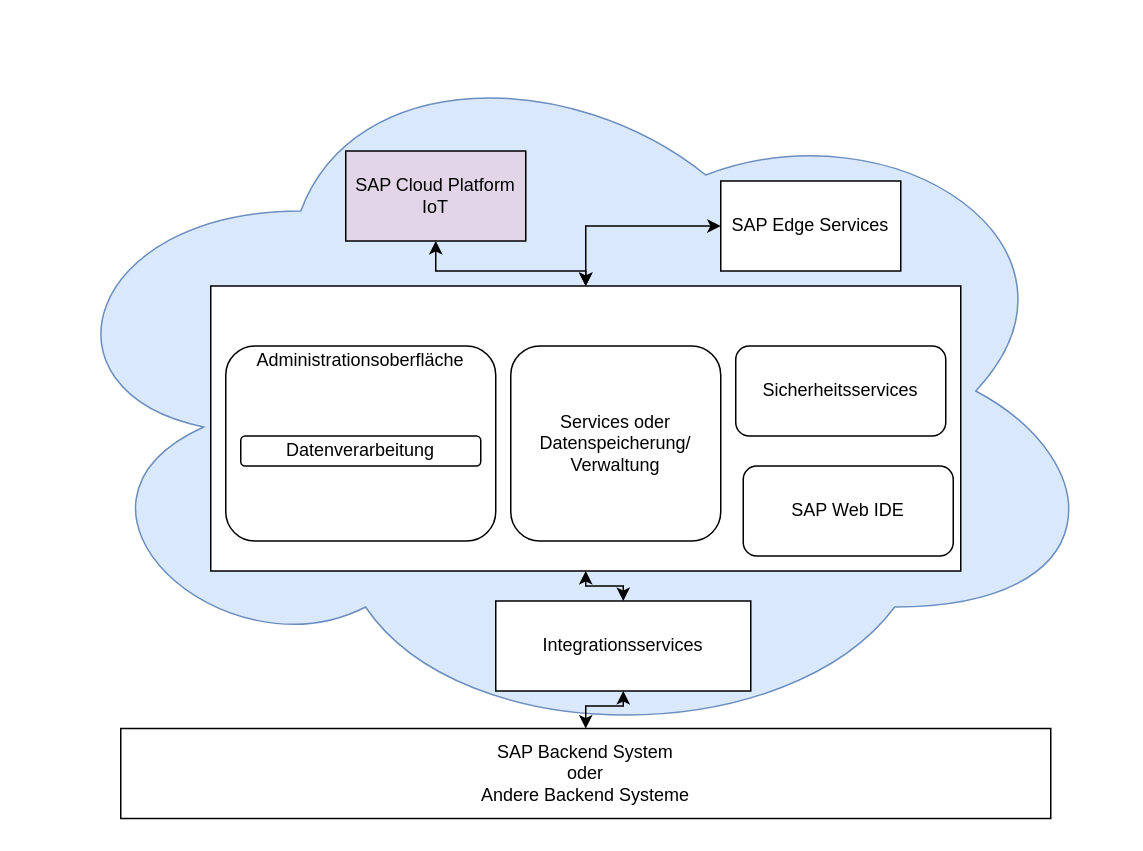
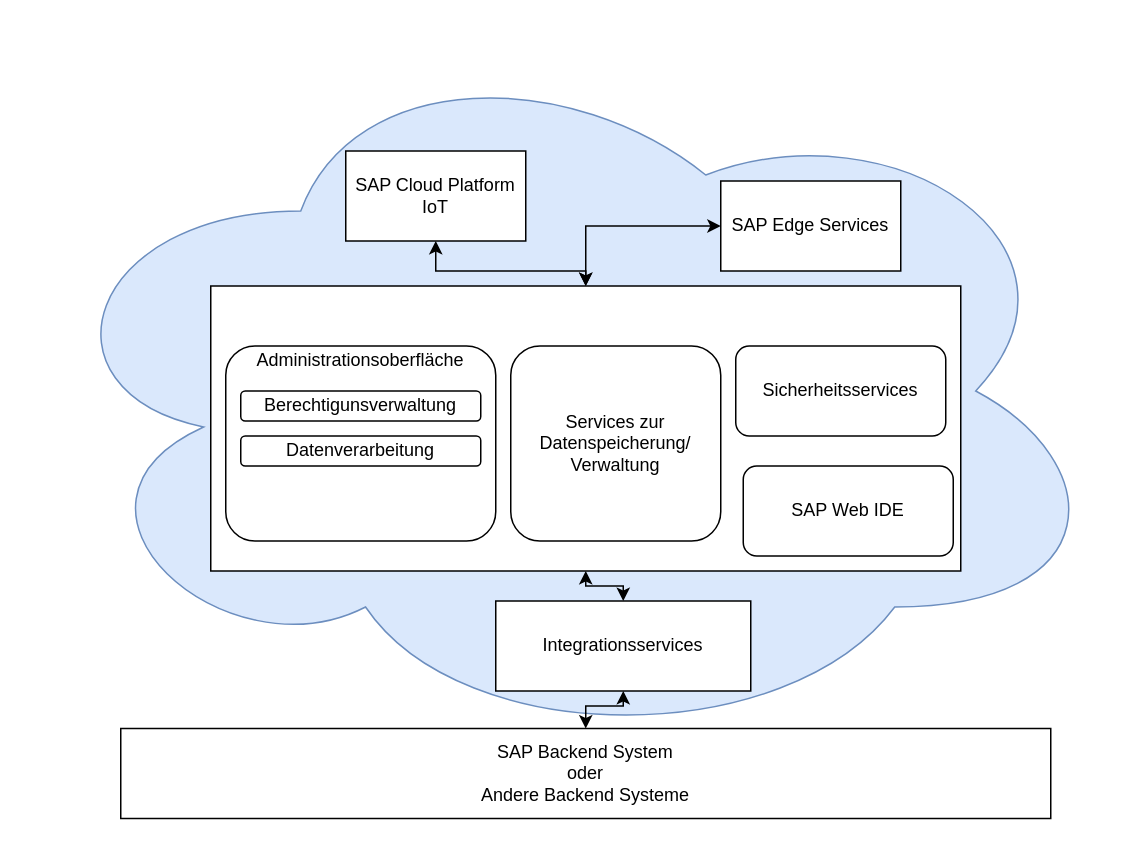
- <mxCell id="6" value="SAP Cloud Platform IoT" style="rounded=0;whiteSpace=wrap;html=1;fillColor=#e1d5e7;" parent="1" vertex="1"><mxGeometry x="230" y="100" width="120" height="60" as="geometry" /></mxCell>
+ <mxCell id="6" value="SAP Cloud Platform IoT" style="rounded=0;whiteSpace=wrap;html=1;" parent="1" vertex="1"><mxGeometry x="230" y="100" width="120" height="60" as="geometry" /></mxCell>
+ <mxCell id="17" value="Berechtigunsverwaltung" style="rounded=1;whiteSpace=wrap;html=1;" parent="1" vertex="1"><mxGeometry x="160" y="260" width="160" height="20" as="geometry" /></mxCell>
- <mxCell id="13" value="&lt;div&gt;Services oder Datenspeicherung/&lt;/div&gt;&lt;div&gt;Verwaltung&lt;/div&gt;" style="rounded=1;whiteSpace=wrap;html=1;" parent="1" vertex="1"><mxGeometry x="340" y="230" width="140" height="130" as="geometry" /></mxCell>
+ <mxCell id="13" value="&lt;div&gt;Services zur Datenspeicherung/&lt;/div&gt;&lt;div&gt;Verwaltung&lt;/div&gt;" style="rounded=1;whiteSpace=wrap;html=1;" parent="1" vertex="1"><mxGeometry x="340" y="230" width="140" height="130" as="geometry" /></mxCell>
